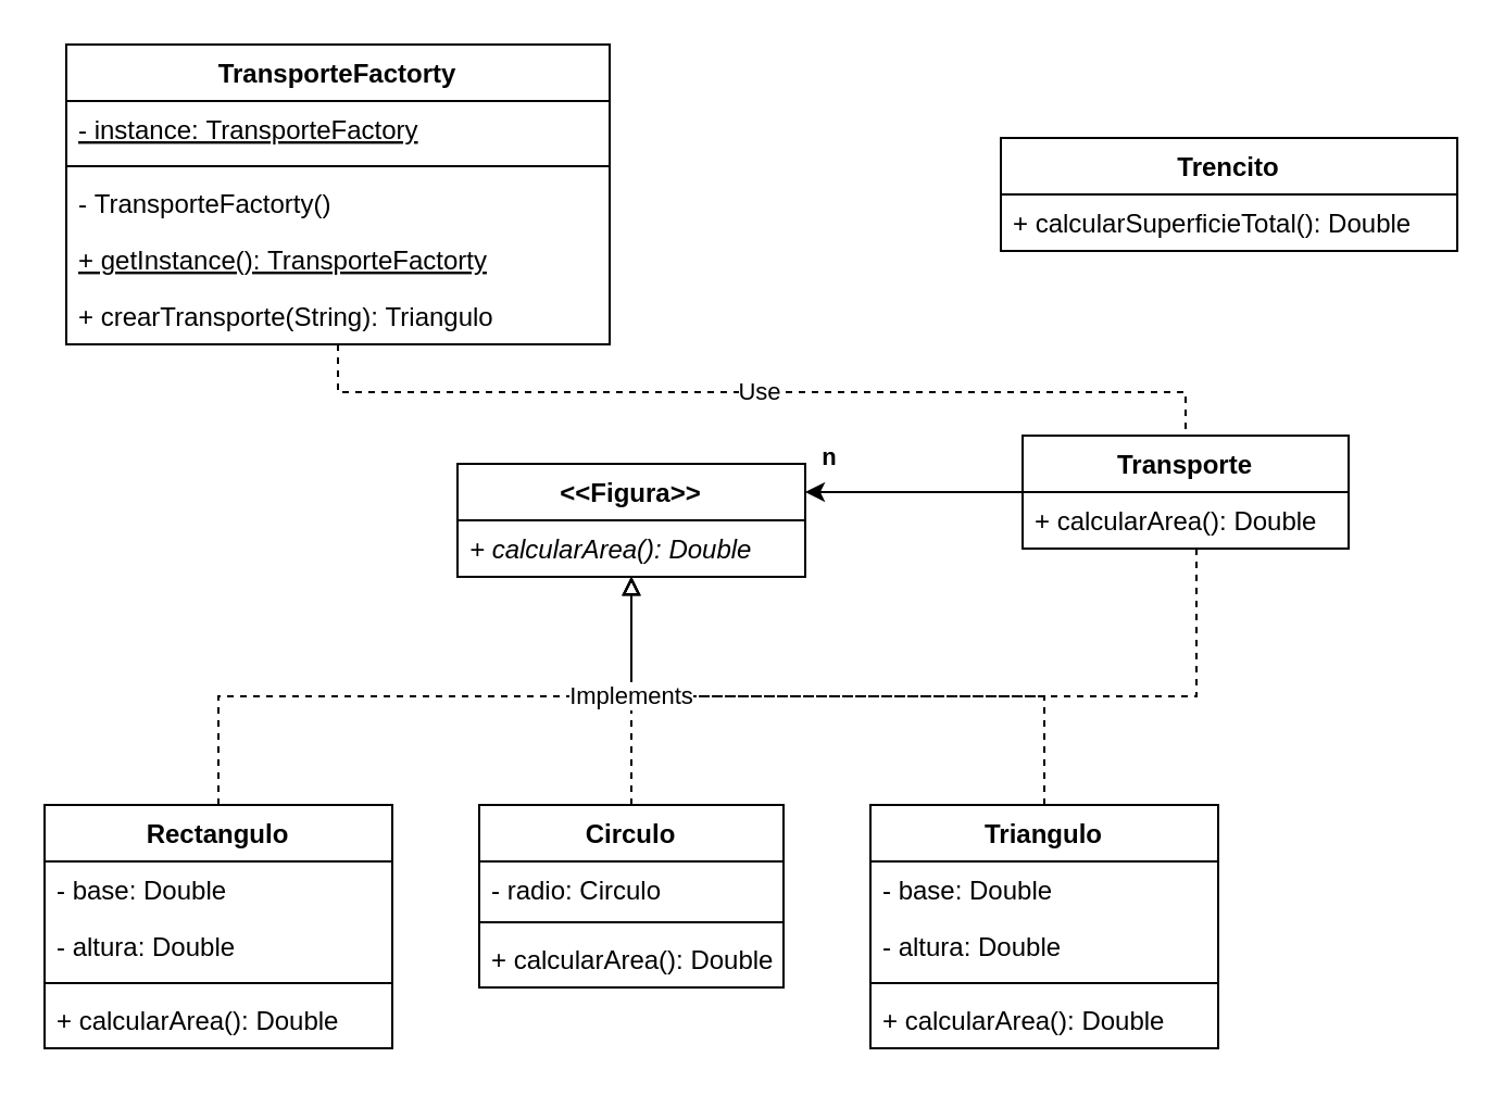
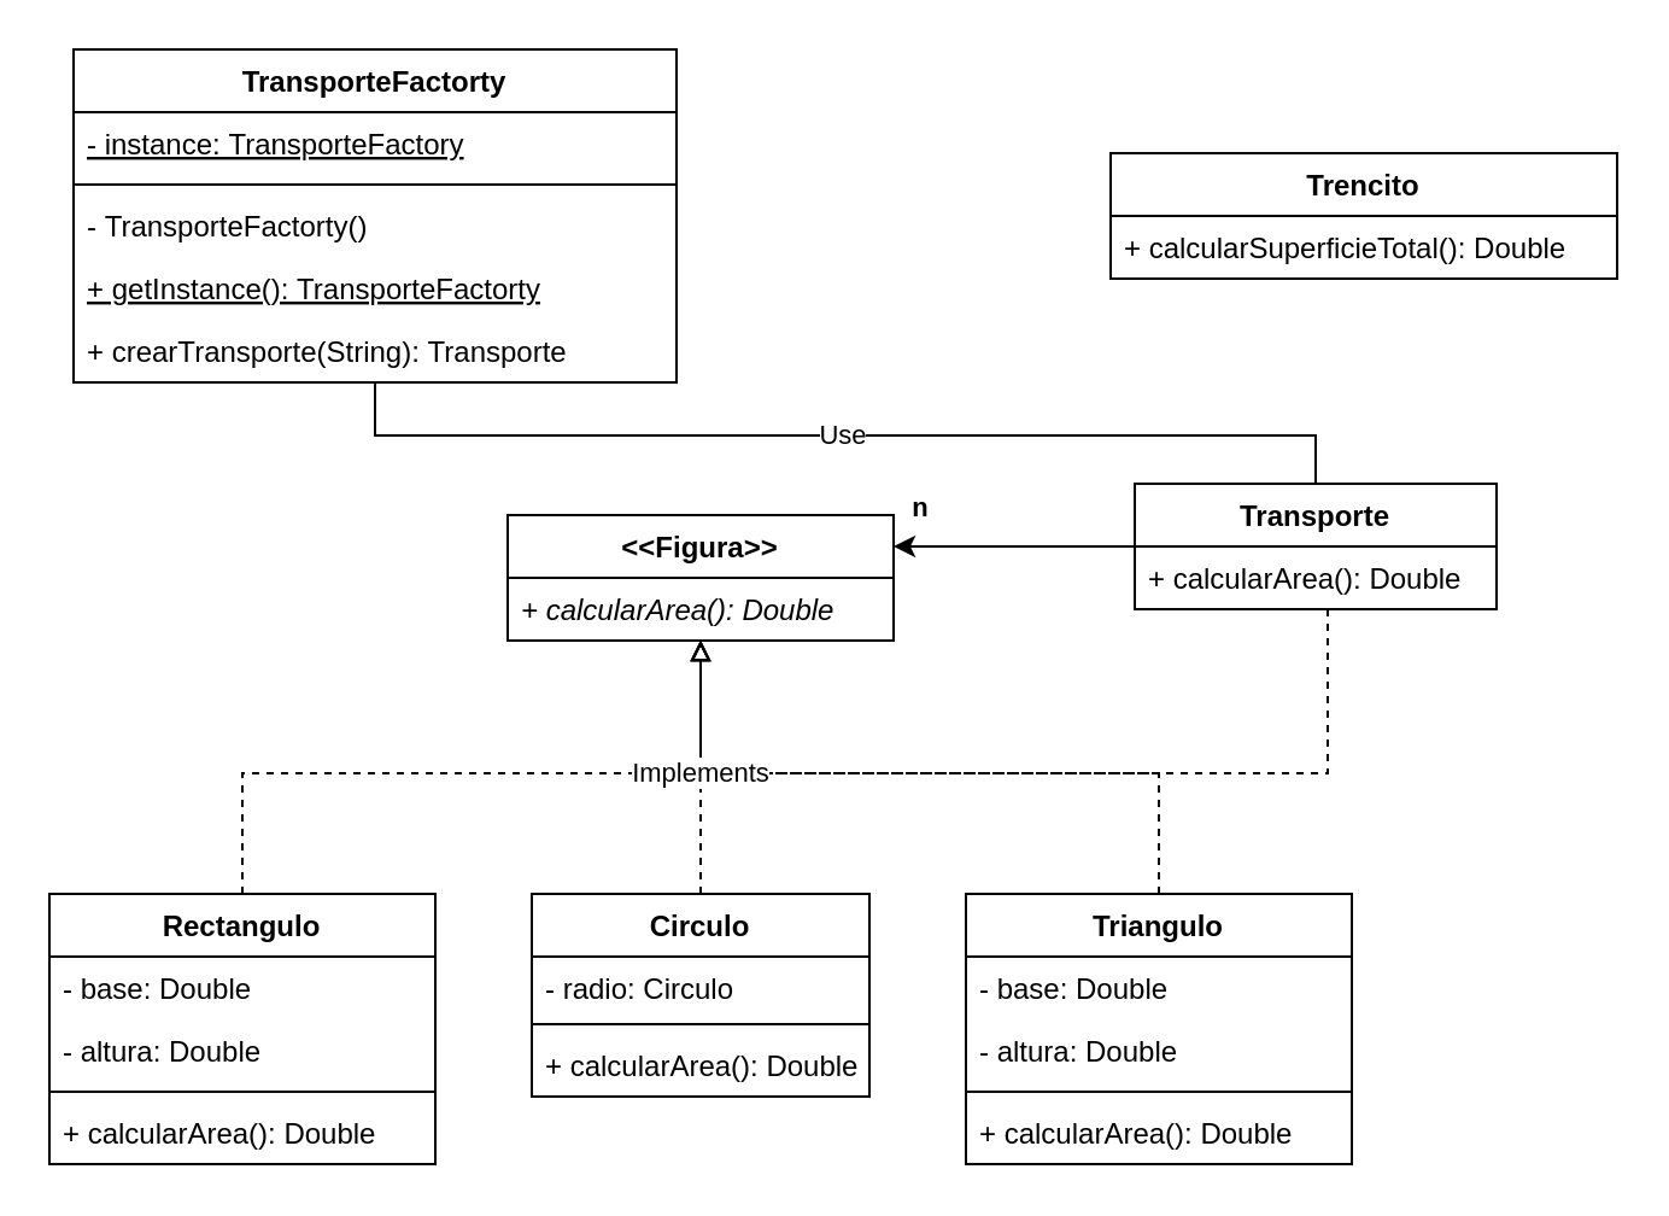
- <mxCell id="31" value="+ crearTransporte(String): Triangulo " style="text;strokeColor=none;fillColor=none;align=left;verticalAlign=top;spacingLeft=4;spacingRight=4;overflow=hidden;rotatable=0;points=[[0,0.5],[1,0.5]];portConstraint=eastwest;" vertex="1" parent="26"><mxGeometry y="112" width="250" height="26" as="geometry" /></mxCell>
+ <mxCell id="31" value="+ crearTransporte(String): Transporte " style="text;strokeColor=none;fillColor=none;align=left;verticalAlign=top;spacingLeft=4;spacingRight=4;overflow=hidden;rotatable=0;points=[[0,0.5],[1,0.5]];portConstraint=eastwest;" vertex="1" parent="26"><mxGeometry y="112" width="250" height="26" as="geometry" /></mxCell>
- <mxCell id="25" value="Use" style="edgeStyle=orthogonalEdgeStyle;rounded=0;orthogonalLoop=1;jettySize=auto;html=1;entryX=0.5;entryY=0;entryDx=0;entryDy=0;endArrow=none;endFill=0;dashed=1;" edge="1" parent="1" source="26" target="4"><mxGeometry relative="1" as="geometry"><Array as="points"><mxPoint x="155" y="180" /><mxPoint x="545" y="180" /></Array></mxGeometry></mxCell>
+ <mxCell id="25" value="Use" style="edgeStyle=orthogonalEdgeStyle;rounded=0;orthogonalLoop=1;jettySize=auto;html=1;entryX=0.5;entryY=0;entryDx=0;entryDy=0;endArrow=none;endFill=0;dashed=0;" edge="1" parent="1" source="26" target="4"><mxGeometry relative="1" as="geometry"><Array as="points"><mxPoint x="155" y="180" /><mxPoint x="545" y="180" /></Array></mxGeometry></mxCell>
